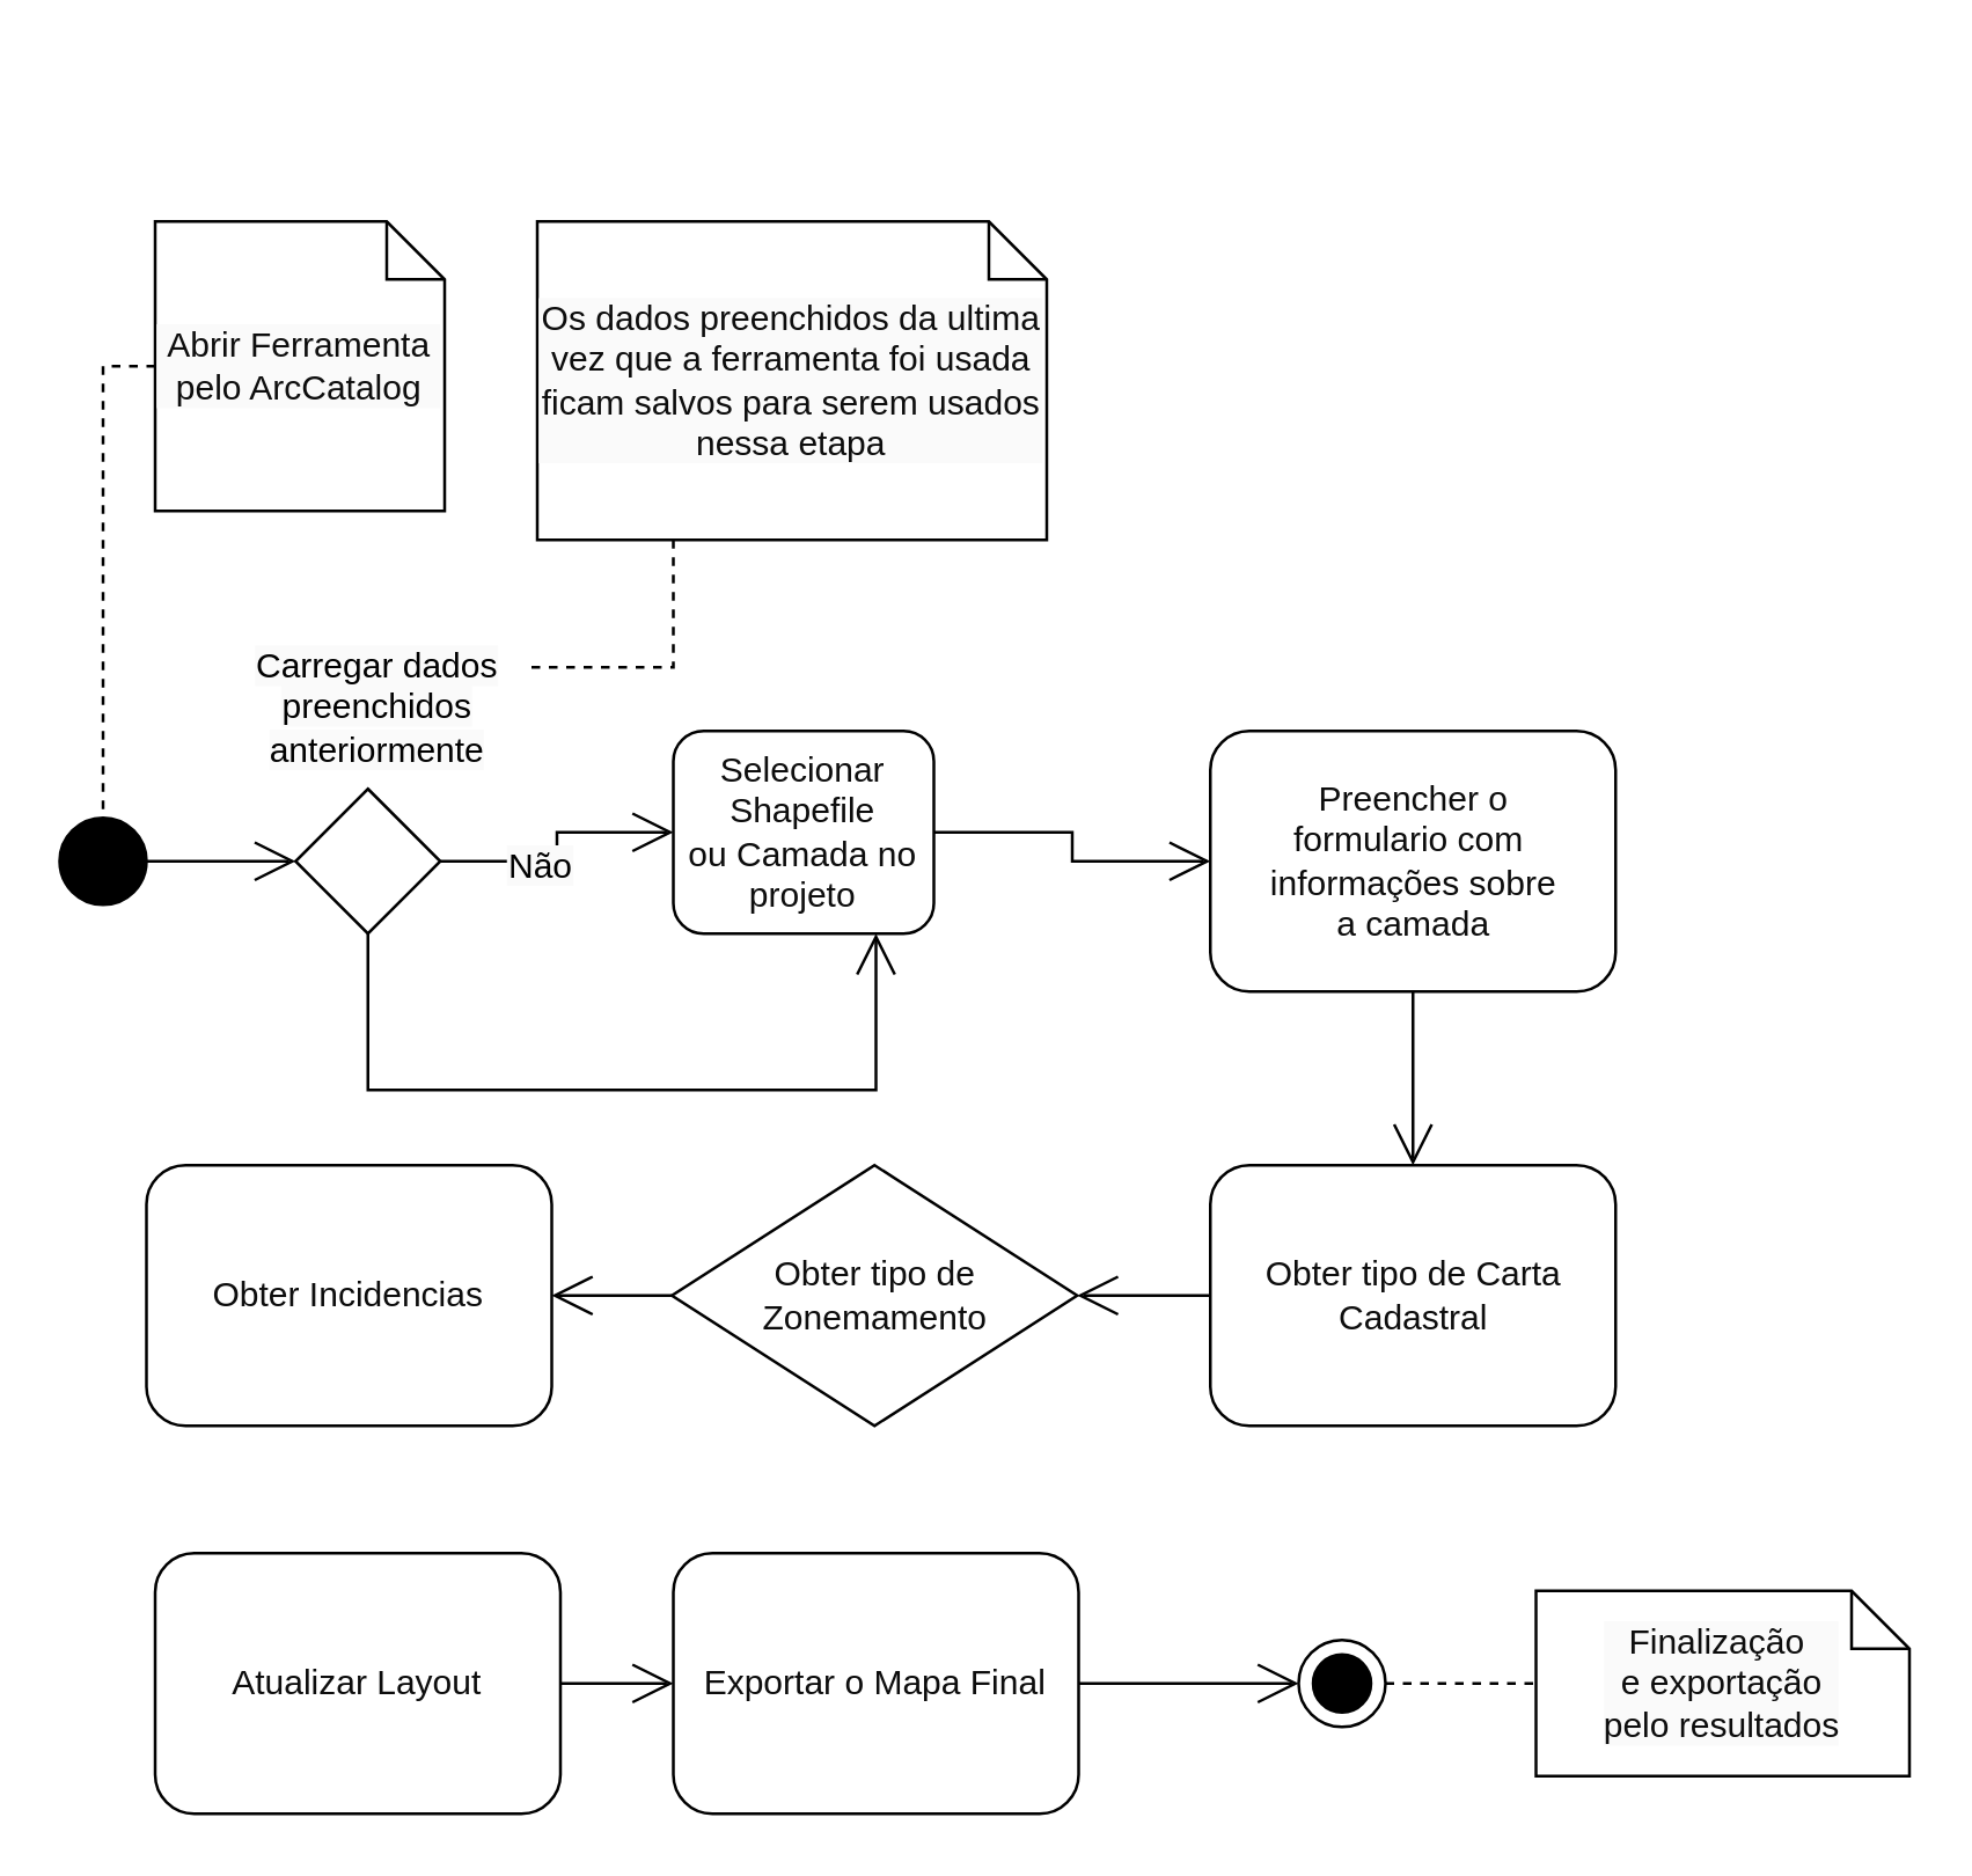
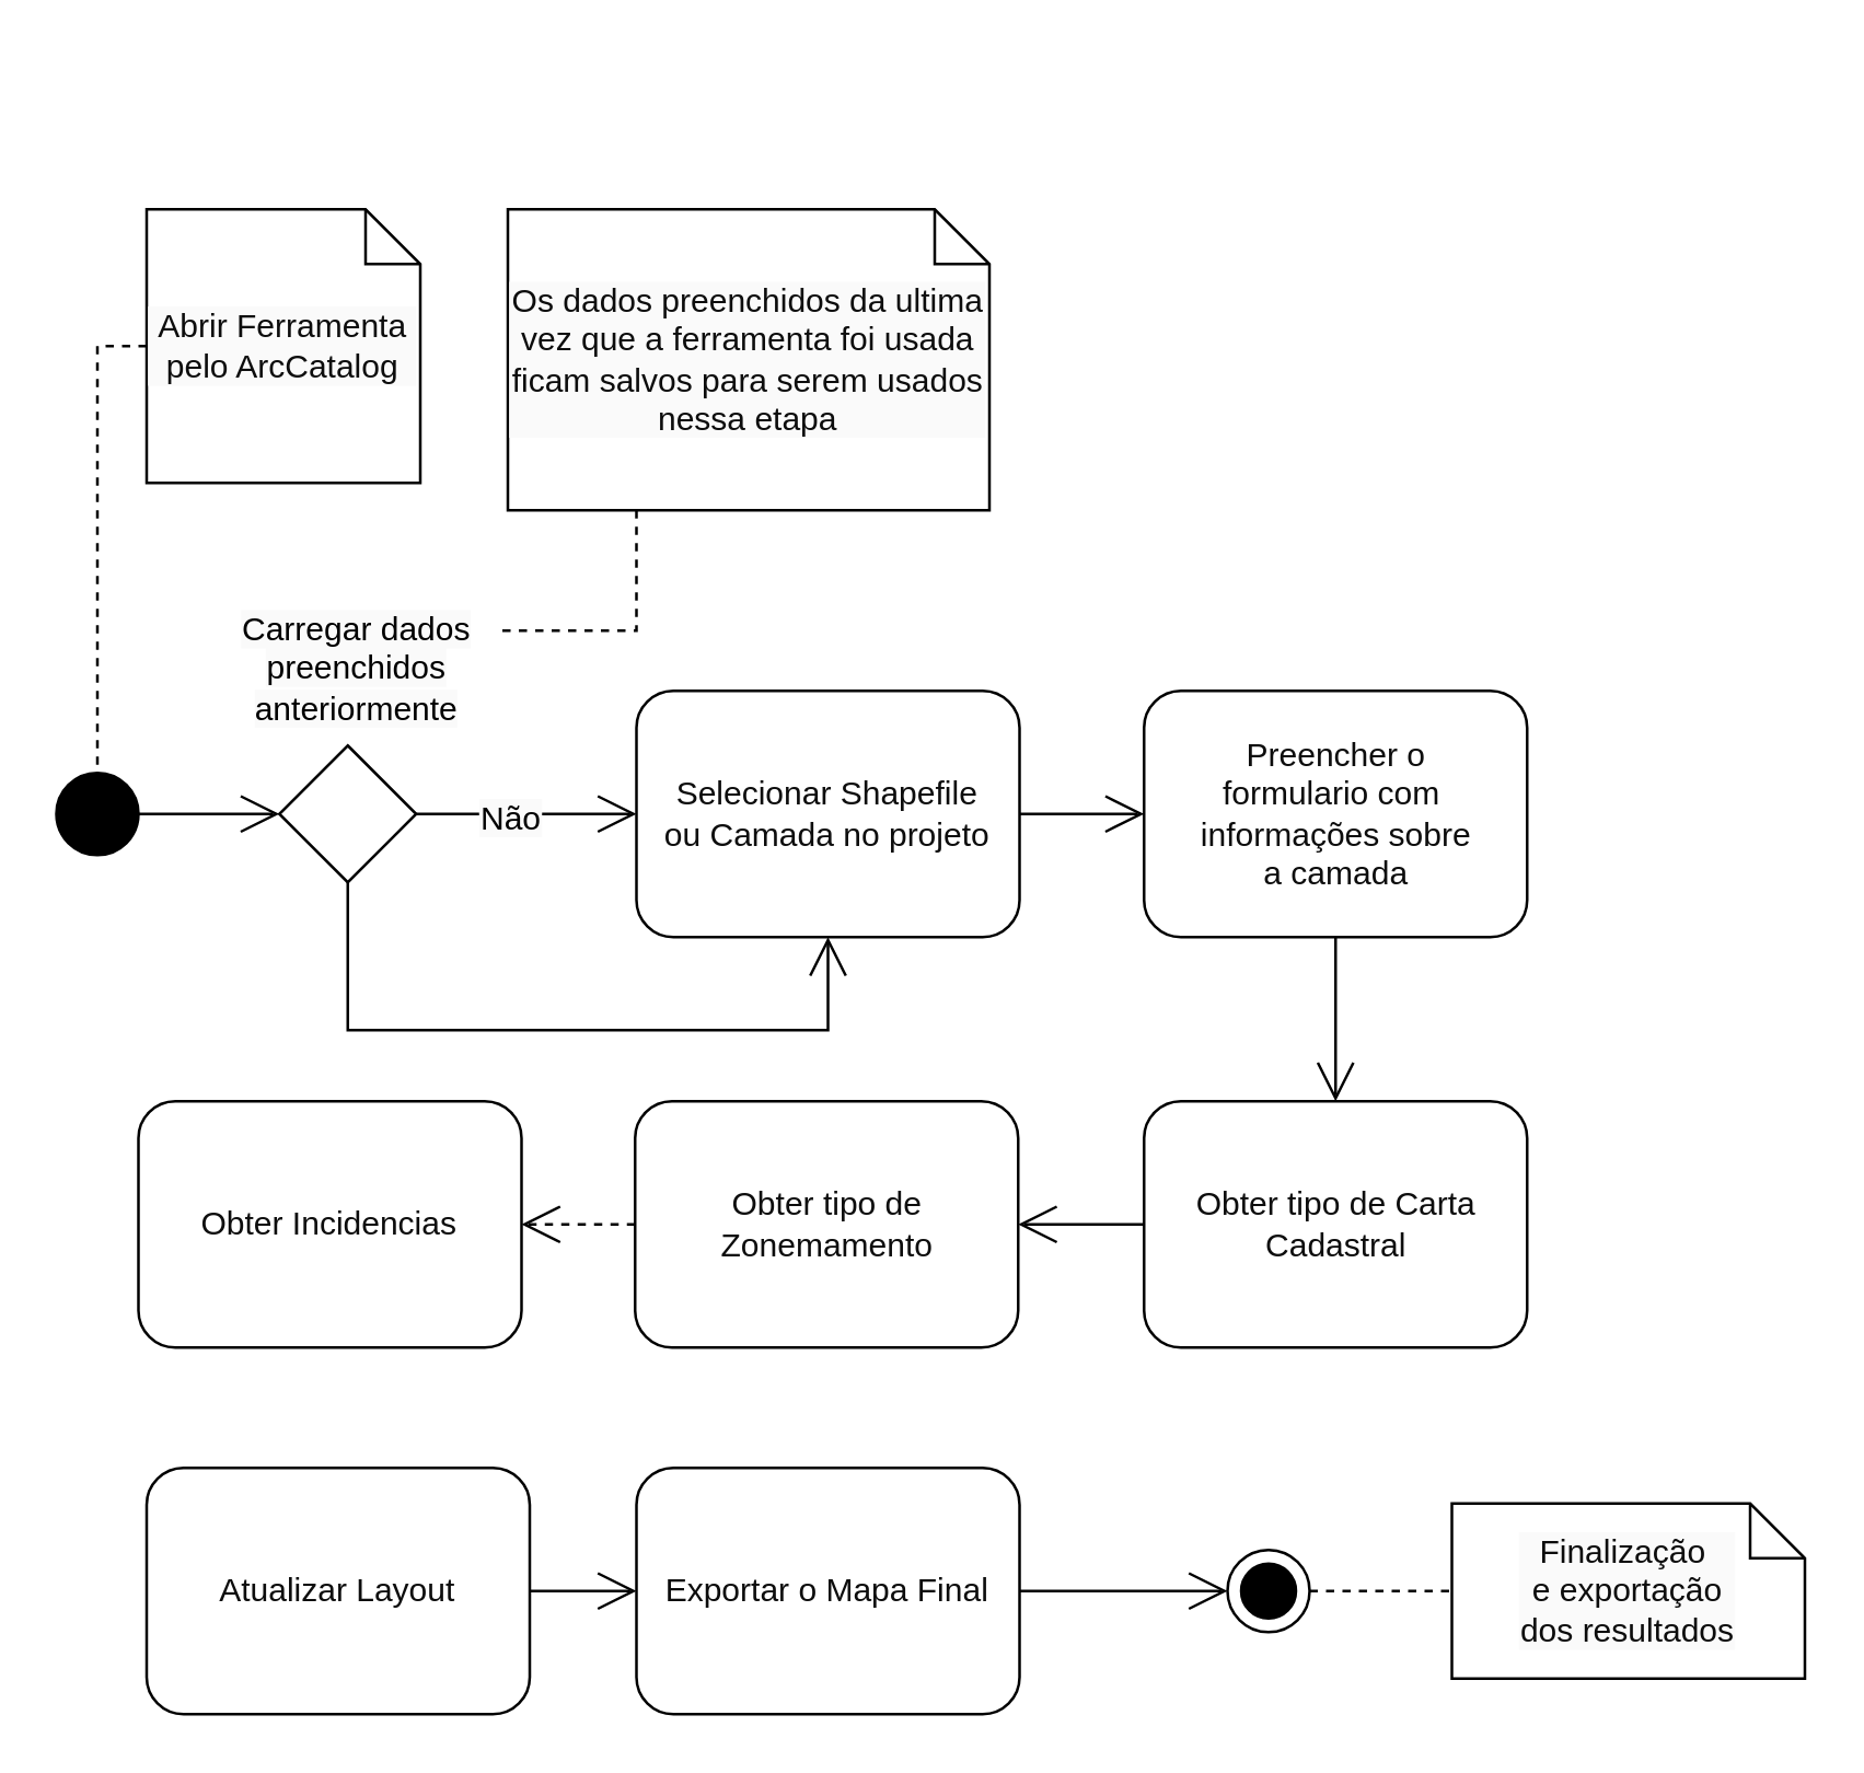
- <mxCell id="14" value="Selecionar Shapefile&lt;br&gt;ou Camada no projeto" style="rounded=1;whiteSpace=wrap;html=1;strokeColor=#000000;fillColor=none;fontColor=#0D0D0D;" vertex="1" parent="1"><mxGeometry x="232" y="252" width="90" height="70" as="geometry" /></mxCell>
+ <mxCell id="14" value="Selecionar Shapefile&lt;br&gt;ou Camada no projeto" style="rounded=1;whiteSpace=wrap;html=1;strokeColor=#000000;fillColor=none;fontColor=#0D0D0D;" vertex="1" parent="1"><mxGeometry x="232" y="252" width="140" height="90" as="geometry" /></mxCell>
- <mxCell id="31" value="" style="edgeStyle=none;rounded=0;html=1;strokeColor=#000000;strokeWidth=1;fontColor=#0D0D0D;startArrow=none;startFill=0;endArrow=open;endFill=0;endSize=12;" edge="1" parent="1" source="32" target="24"><mxGeometry relative="1" as="geometry" /></mxCell>
+ <mxCell id="31" value="" style="edgeStyle=none;rounded=0;html=1;strokeColor=#000000;strokeWidth=1;fontColor=#0D0D0D;startArrow=none;startFill=0;endArrow=open;endFill=0;endSize=12;dashed=1;" edge="1" parent="1" source="32" target="24"><mxGeometry relative="1" as="geometry" /></mxCell>
- <mxCell id="32" value="Obter tipo de Zonemamento" style="rhombus;whiteSpace=wrap;html=1;strokeColor=#000000;fillColor=none;fontColor=#0D0D0D;" vertex="1" parent="1"><mxGeometry x="231.5" y="402" width="140" height="90" as="geometry" /></mxCell>
+ <mxCell id="32" value="Obter tipo de Zonemamento" style="rounded=1;whiteSpace=wrap;html=1;strokeColor=#000000;fillColor=none;fontColor=#0D0D0D;" vertex="1" parent="1"><mxGeometry x="231.5" y="402" width="140" height="90" as="geometry" /></mxCell>
- <mxCell id="27" value="Finalização&amp;nbsp;&lt;br&gt;e exportação&lt;br&gt;pelo resultados" style="shape=note;size=20;whiteSpace=wrap;html=1;labelBackgroundColor=#FAFAFA;fillStyle=solid;strokeColor=#000000;strokeWidth=1;fontColor=#0D0D0D;fillColor=none;" vertex="1" parent="1"><mxGeometry x="530" y="549" width="129" height="64" as="geometry" /></mxCell>
+ <mxCell id="27" value="Finalização&amp;nbsp;&lt;br&gt;e exportação&lt;br&gt;dos resultados" style="shape=note;size=20;whiteSpace=wrap;html=1;labelBackgroundColor=#FAFAFA;fillStyle=solid;strokeColor=#000000;strokeWidth=1;fontColor=#0D0D0D;fillColor=none;" vertex="1" parent="1"><mxGeometry x="530" y="549" width="129" height="64" as="geometry" /></mxCell>
